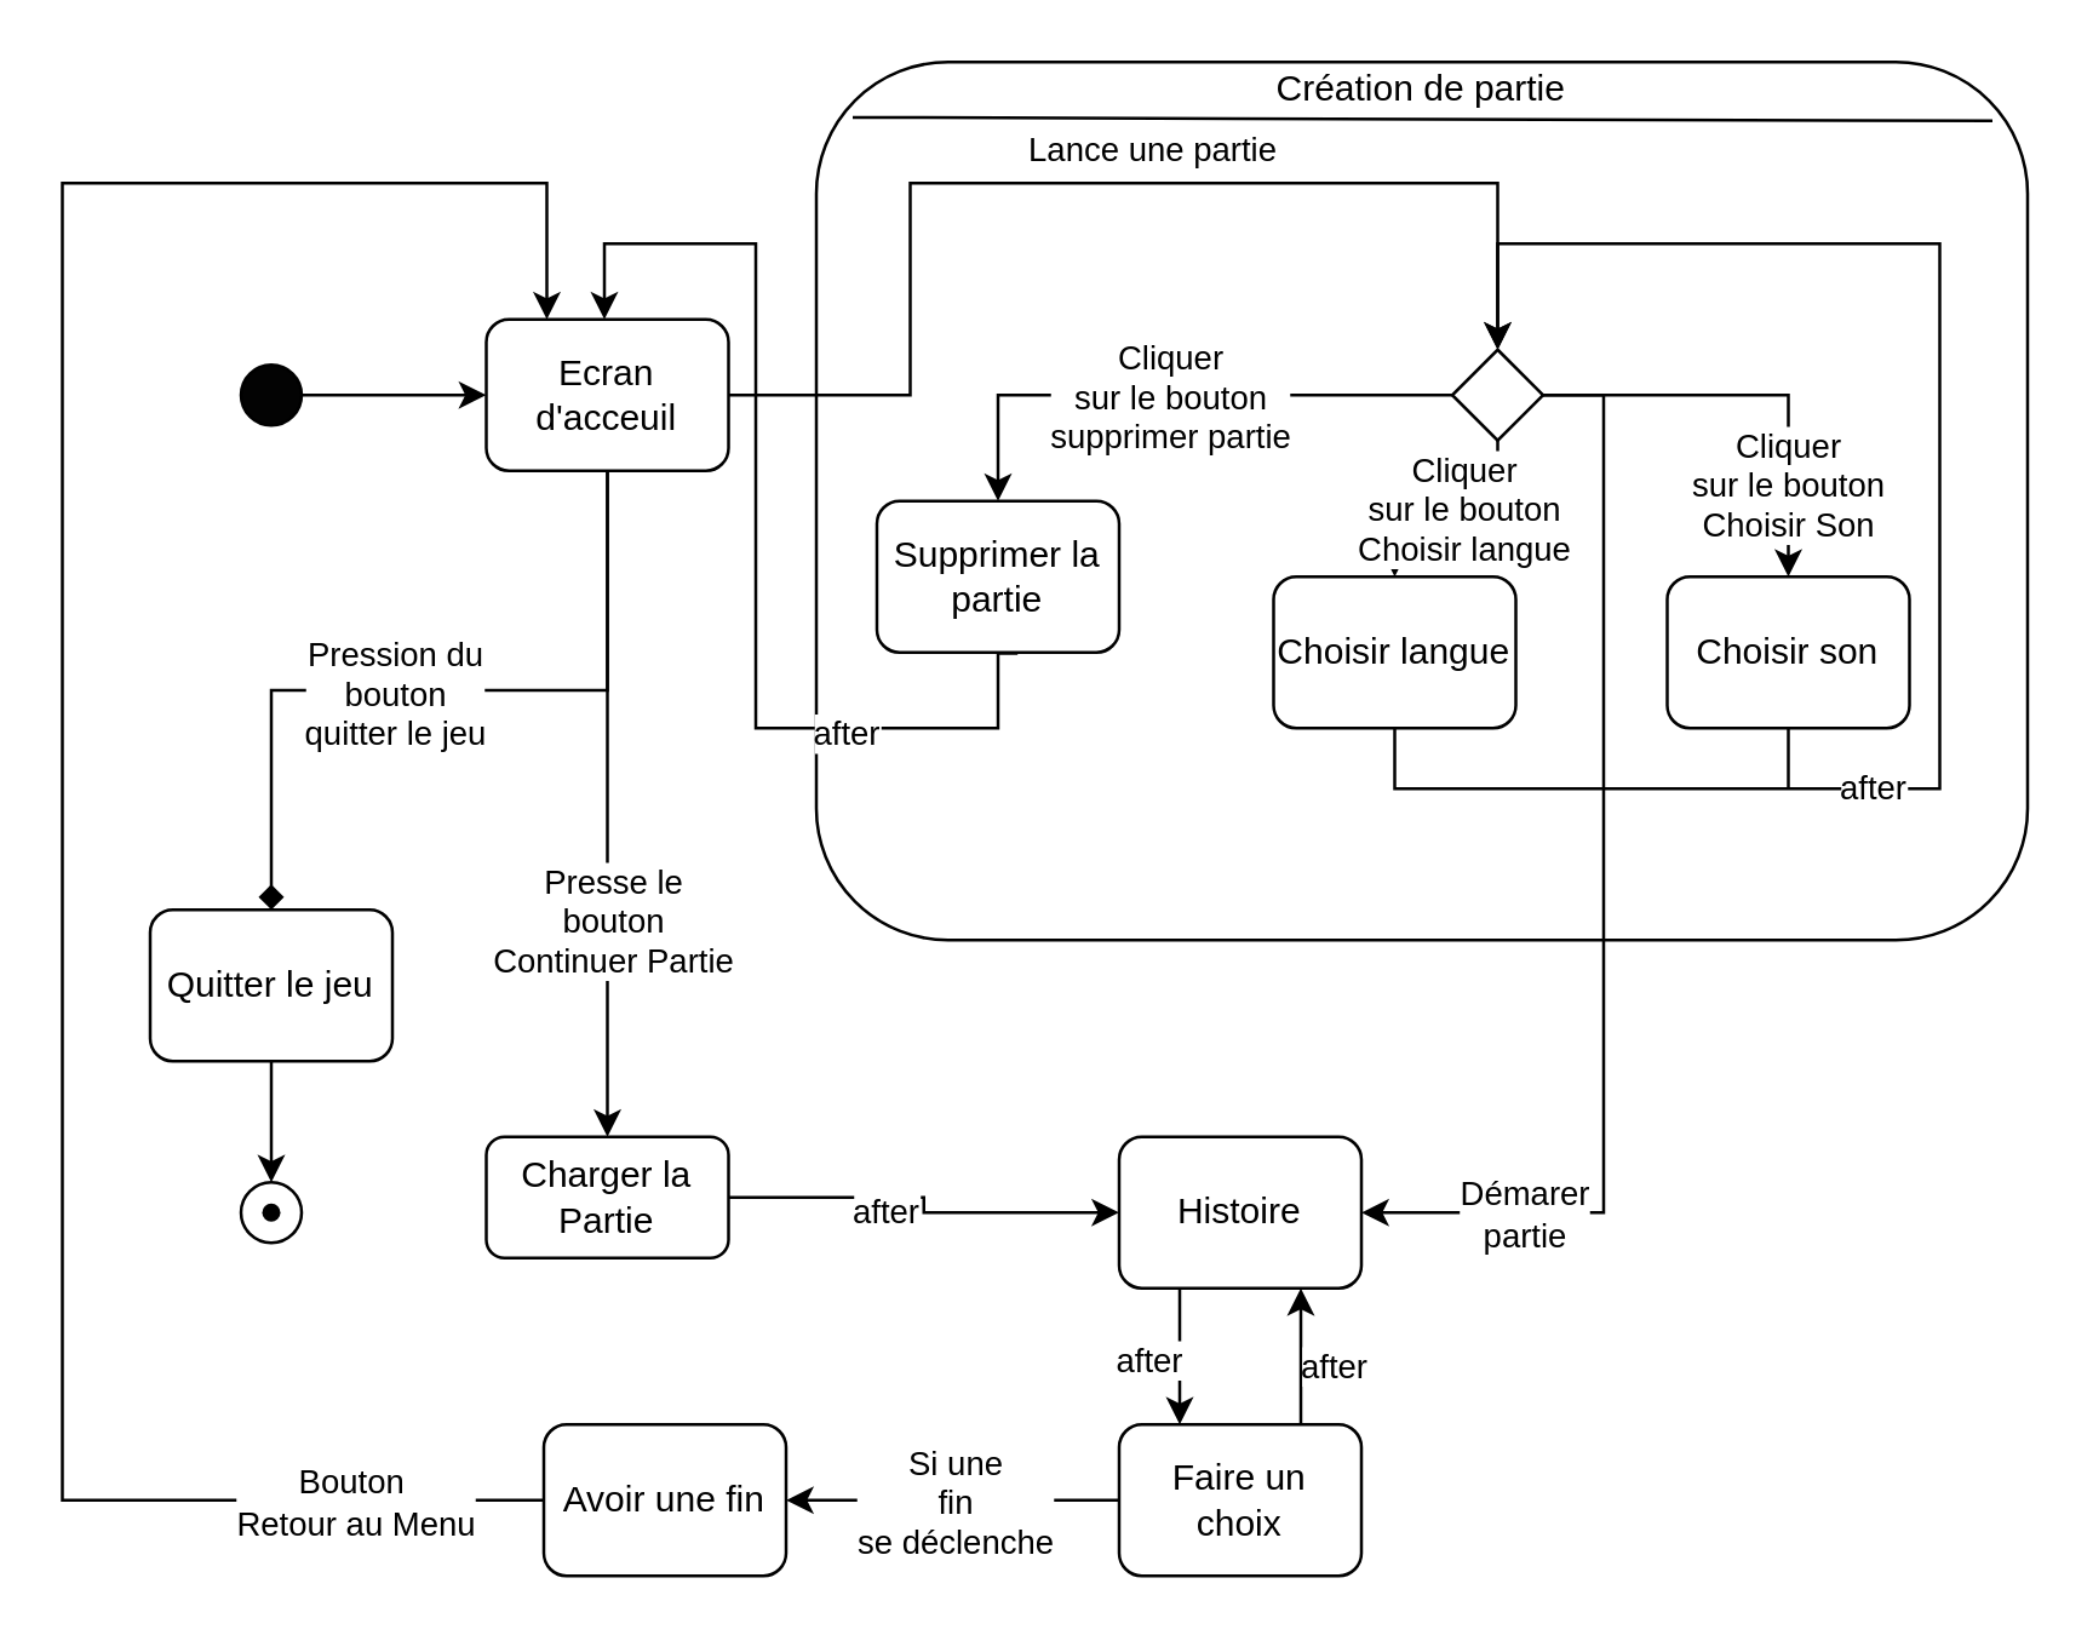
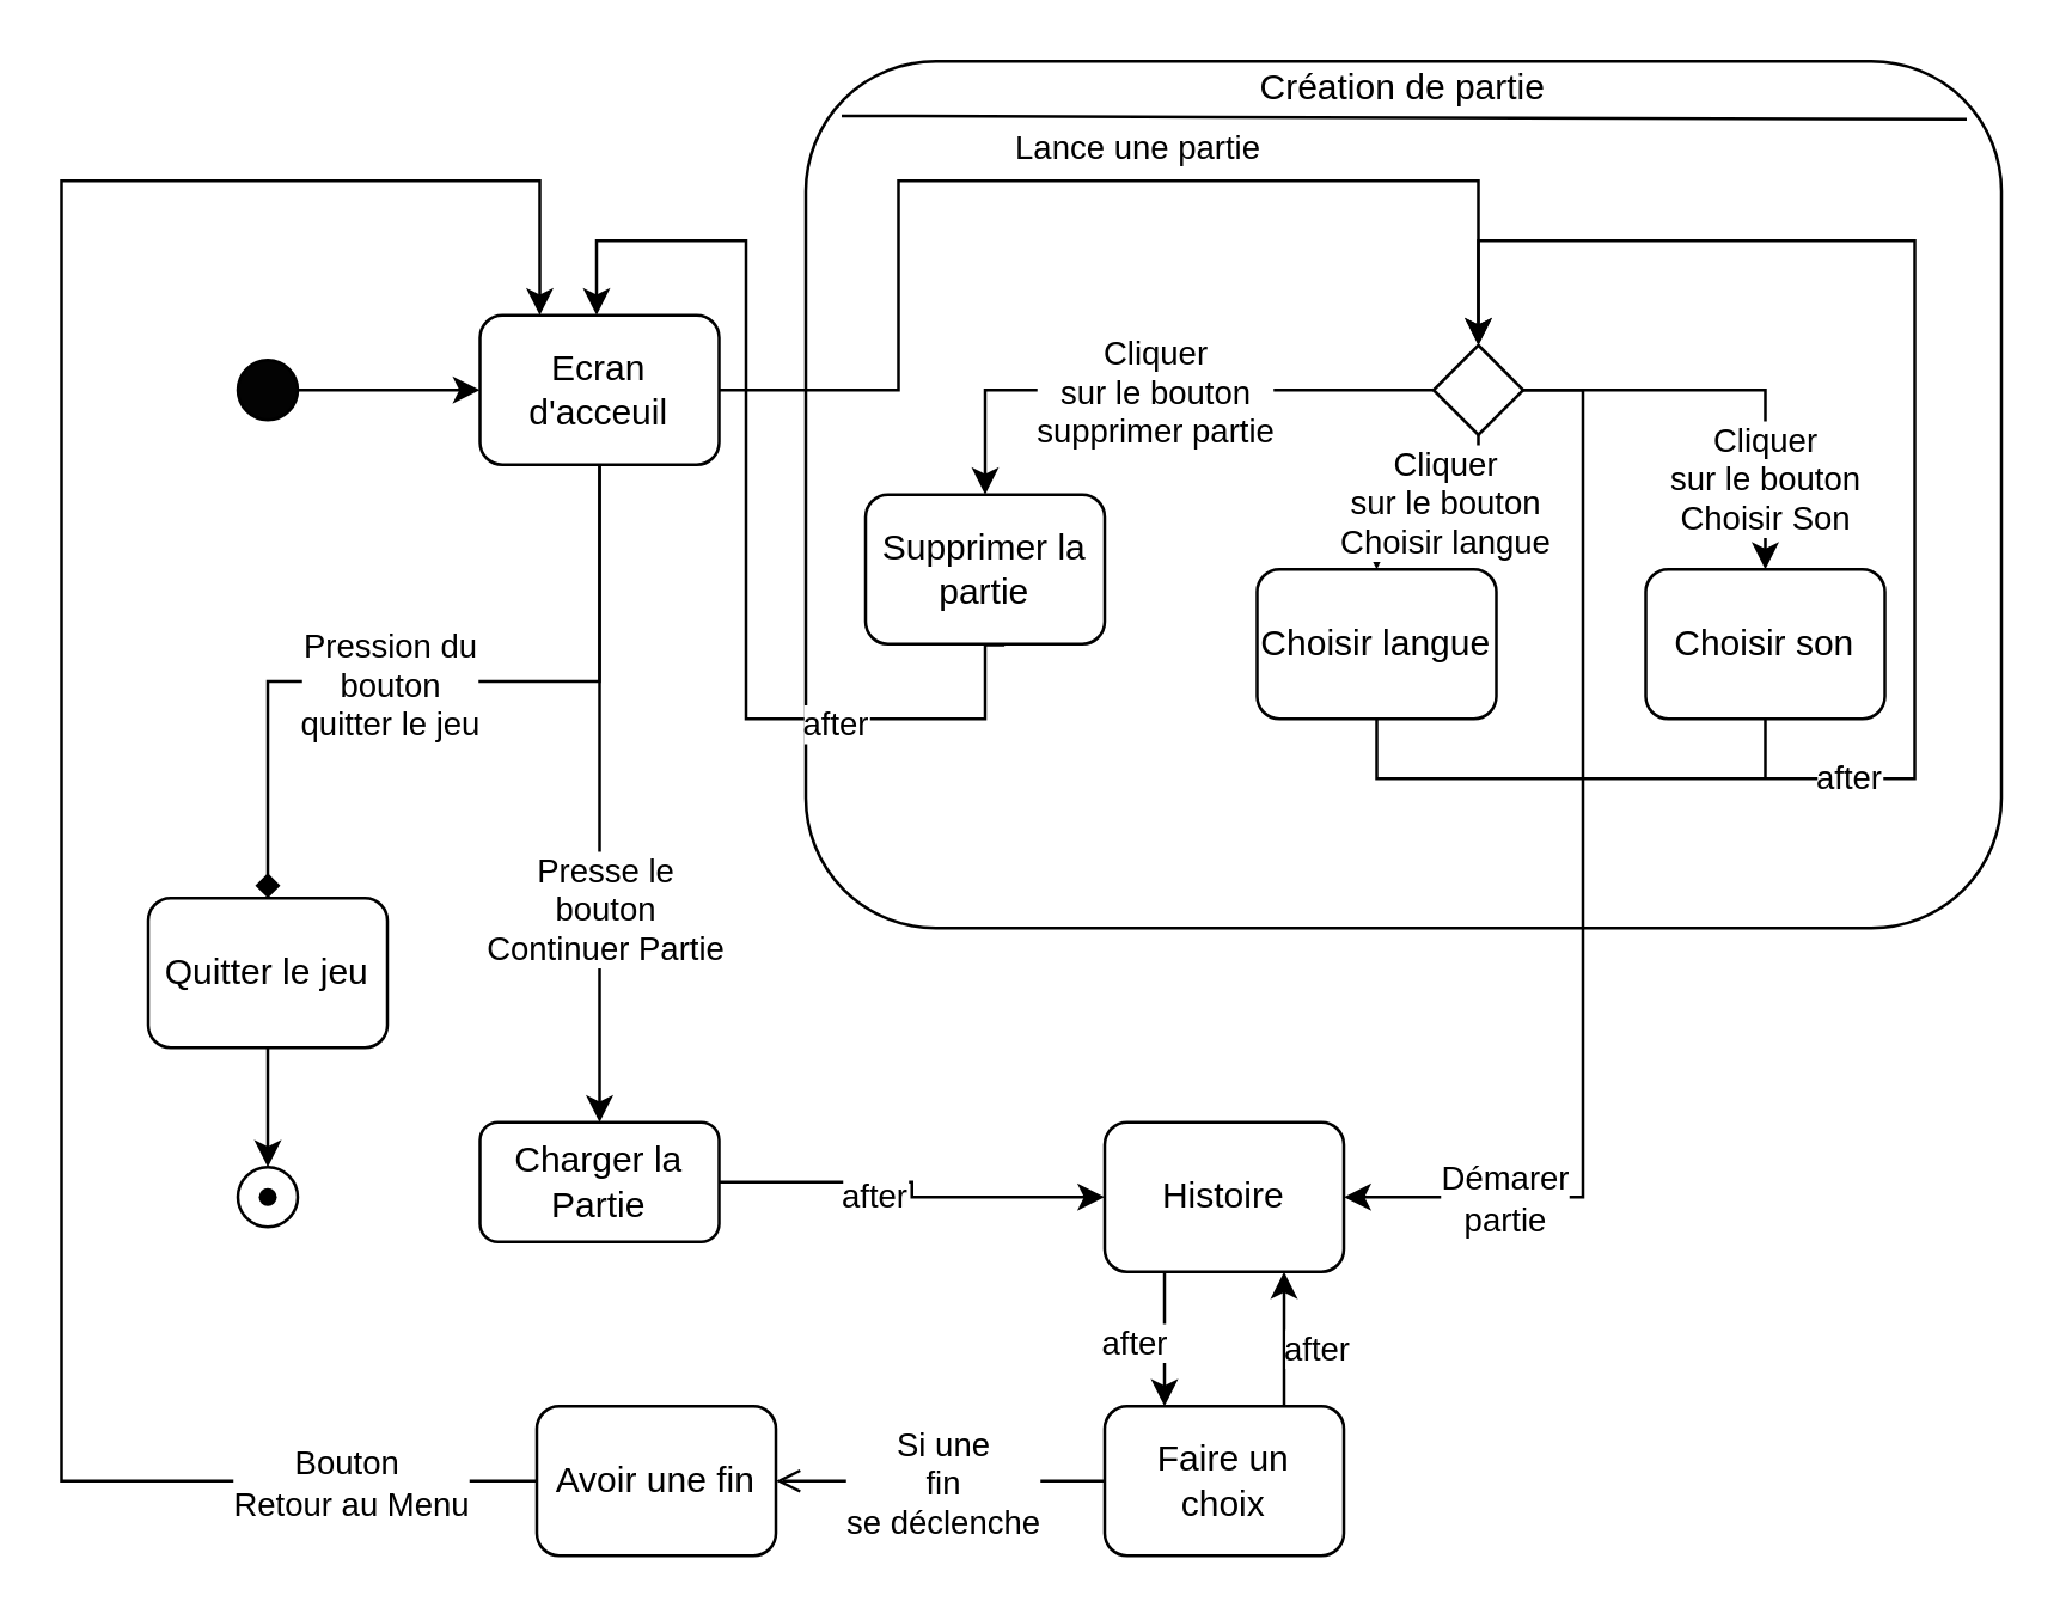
- <mxCell id="43" style="edgeStyle=orthogonalEdgeStyle;rounded=0;orthogonalLoop=1;jettySize=auto;html=1;exitX=0;exitY=0.5;exitDx=0;exitDy=0;entryX=1;entryY=0.5;entryDx=0;entryDy=0;" edge="1" parent="1" source="45" target="48"><mxGeometry relative="1" as="geometry" /></mxCell>
+ <mxCell id="43" style="edgeStyle=orthogonalEdgeStyle;rounded=0;orthogonalLoop=1;jettySize=auto;html=1;exitX=0;exitY=0.5;exitDx=0;exitDy=0;entryX=1;entryY=0.5;entryDx=0;entryDy=0;endArrow=open;" edge="1" parent="1" source="45" target="48"><mxGeometry relative="1" as="geometry" /></mxCell>
